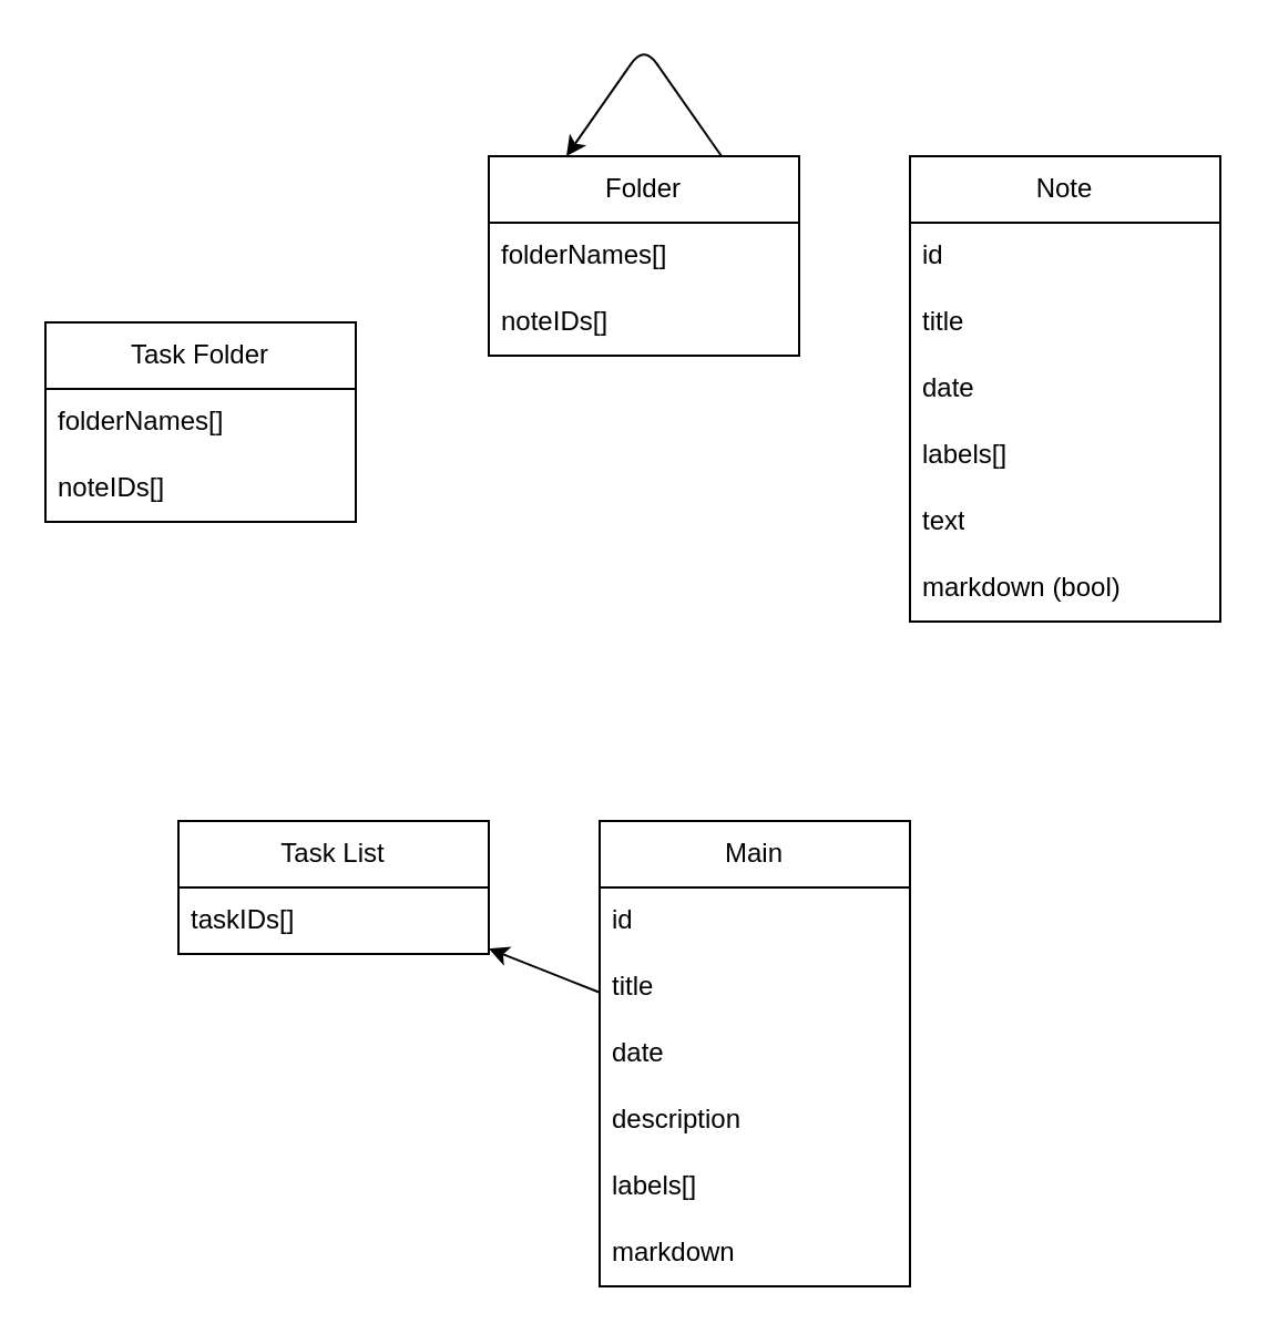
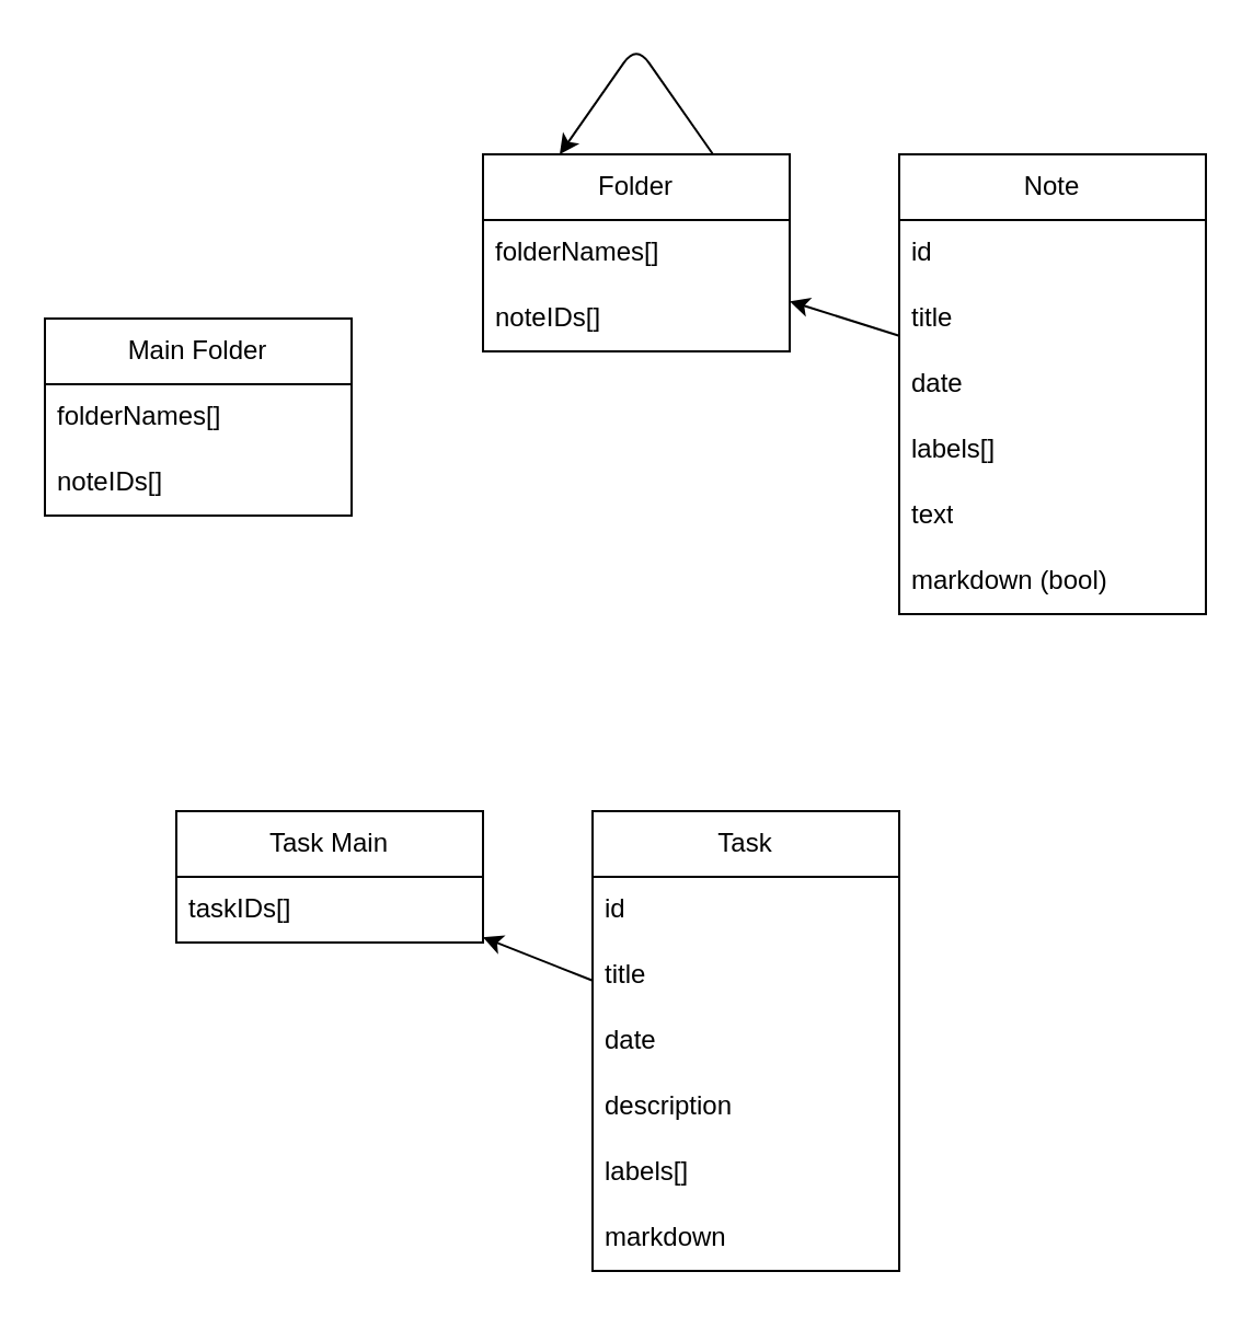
+ <mxCell id="12" value="" style="endArrow=classic;html=1;" parent="1" source="2" target="9" edge="1"><mxGeometry width="50" height="50" relative="1" as="geometry"><mxPoint x="390" y="90" as="sourcePoint" /><mxPoint x="510" y="180" as="targetPoint" /></mxGeometry></mxCell>
- <mxCell id="23" value="Task Folder" style="swimlane;fontStyle=0;childLayout=stackLayout;horizontal=1;startSize=30;horizontalStack=0;resizeParent=1;resizeParentMax=0;resizeLast=0;collapsible=1;marginBottom=0;whiteSpace=wrap;html=1;" parent="1" vertex="1"><mxGeometry x="20" y="145" width="140" height="90" as="geometry" /></mxCell>
+ <mxCell id="23" value="Main Folder" style="swimlane;fontStyle=0;childLayout=stackLayout;horizontal=1;startSize=30;horizontalStack=0;resizeParent=1;resizeParentMax=0;resizeLast=0;collapsible=1;marginBottom=0;whiteSpace=wrap;html=1;" parent="1" vertex="1"><mxGeometry x="20" y="145" width="140" height="90" as="geometry" /></mxCell>
- <mxCell id="13" value="Task List" style="swimlane;fontStyle=0;childLayout=stackLayout;horizontal=1;startSize=30;horizontalStack=0;resizeParent=1;resizeParentMax=0;resizeLast=0;collapsible=1;marginBottom=0;whiteSpace=wrap;html=1;" parent="1" vertex="1"><mxGeometry x="80" y="370" width="140" height="60" as="geometry"><mxRectangle x="100" y="430" width="90" height="30" as="alternateBounds" /></mxGeometry></mxCell>
+ <mxCell id="13" value="Task Main" style="swimlane;fontStyle=0;childLayout=stackLayout;horizontal=1;startSize=30;horizontalStack=0;resizeParent=1;resizeParentMax=0;resizeLast=0;collapsible=1;marginBottom=0;whiteSpace=wrap;html=1;" parent="1" vertex="1"><mxGeometry x="80" y="370" width="140" height="60" as="geometry"><mxRectangle x="100" y="430" width="90" height="30" as="alternateBounds" /></mxGeometry></mxCell>
- <mxCell id="15" value="Main" style="swimlane;fontStyle=0;childLayout=stackLayout;horizontal=1;startSize=30;horizontalStack=0;resizeParent=1;resizeParentMax=0;resizeLast=0;collapsible=1;marginBottom=0;whiteSpace=wrap;html=1;" parent="1" vertex="1"><mxGeometry x="270" y="370" width="140" height="210" as="geometry" /></mxCell>
+ <mxCell id="15" value="Task" style="swimlane;fontStyle=0;childLayout=stackLayout;horizontal=1;startSize=30;horizontalStack=0;resizeParent=1;resizeParentMax=0;resizeLast=0;collapsible=1;marginBottom=0;whiteSpace=wrap;html=1;" parent="1" vertex="1"><mxGeometry x="270" y="370" width="140" height="210" as="geometry" /></mxCell>
